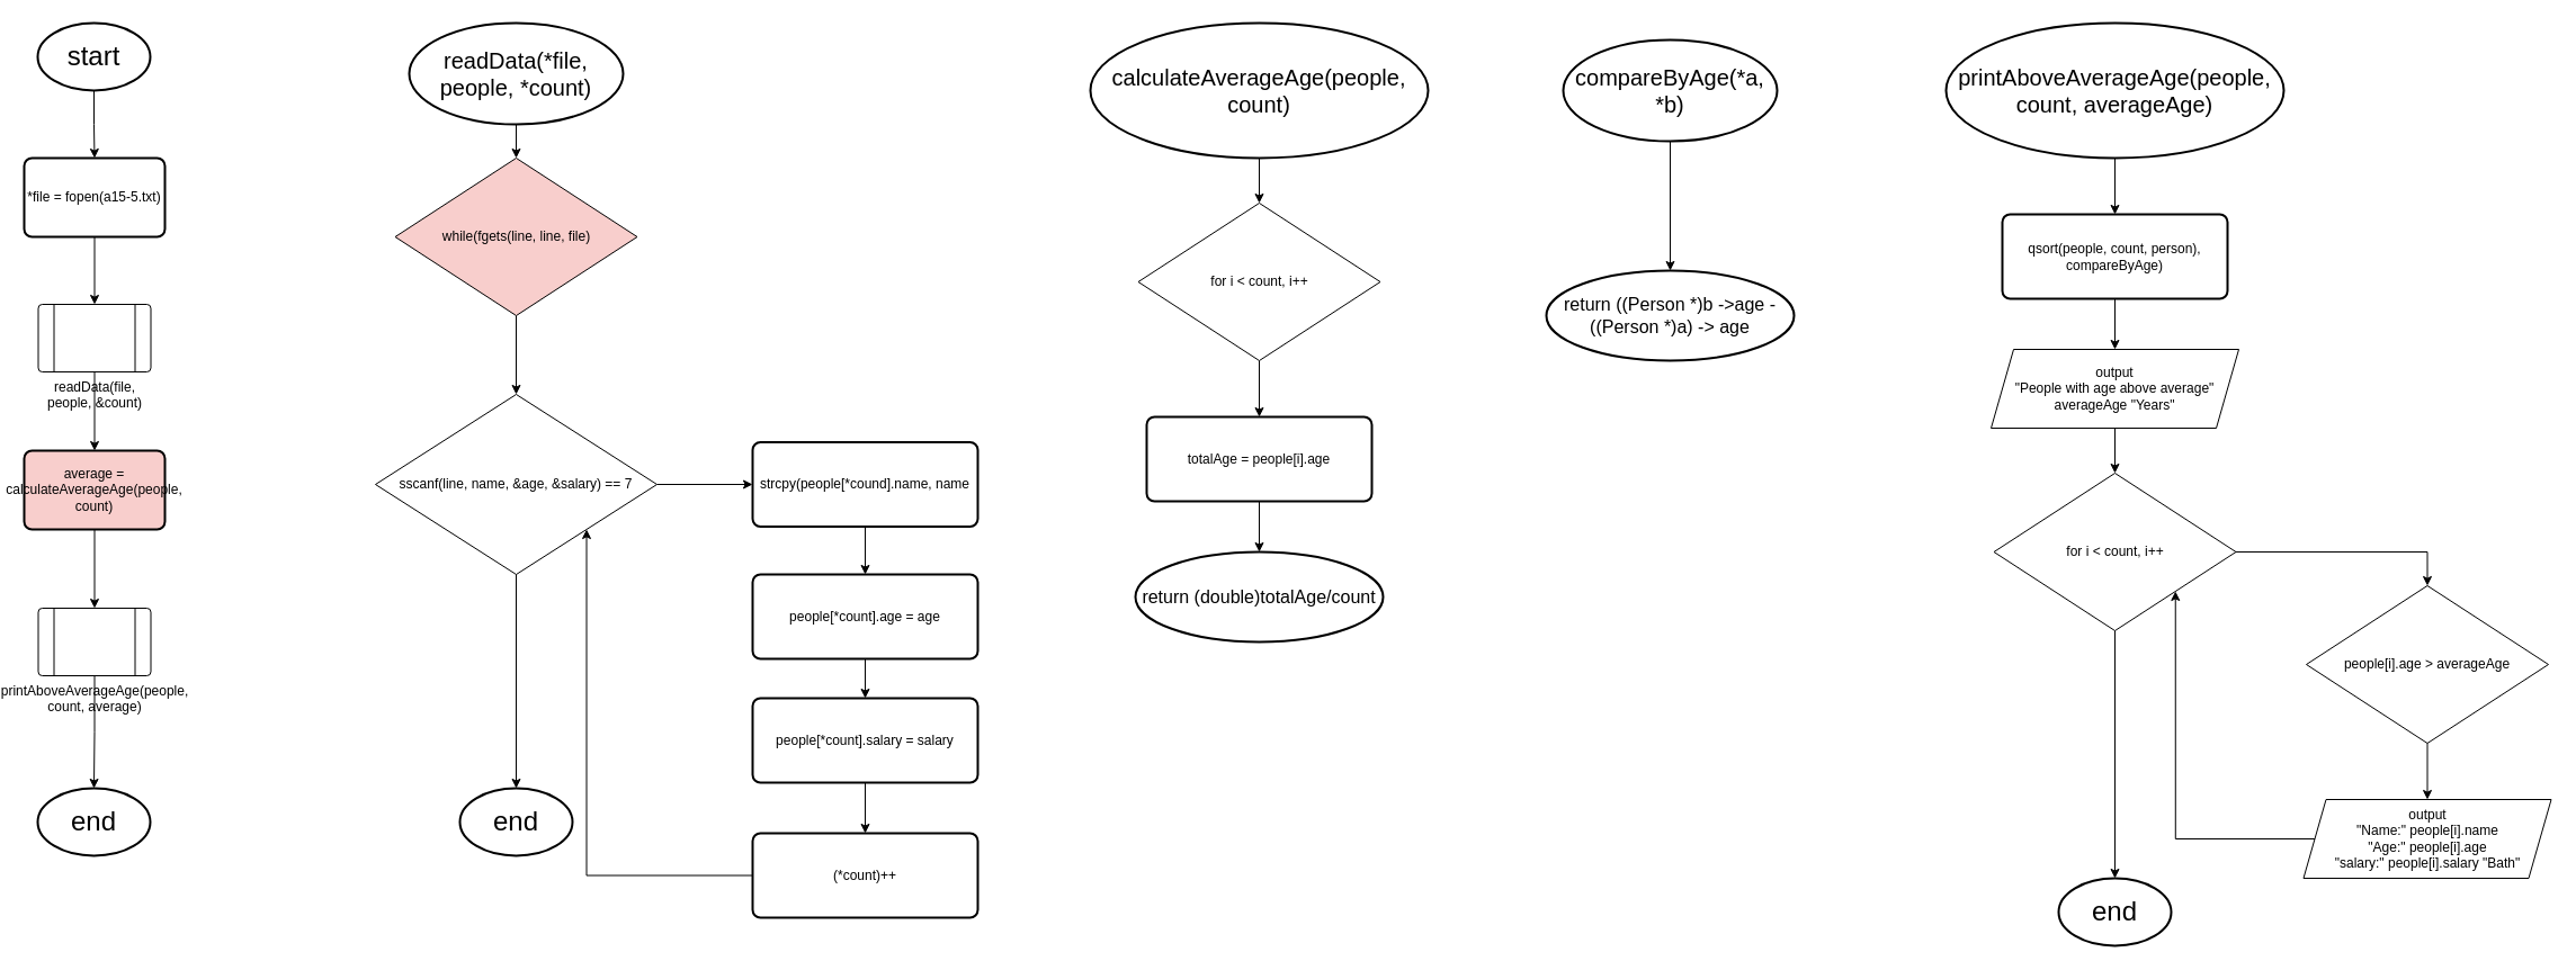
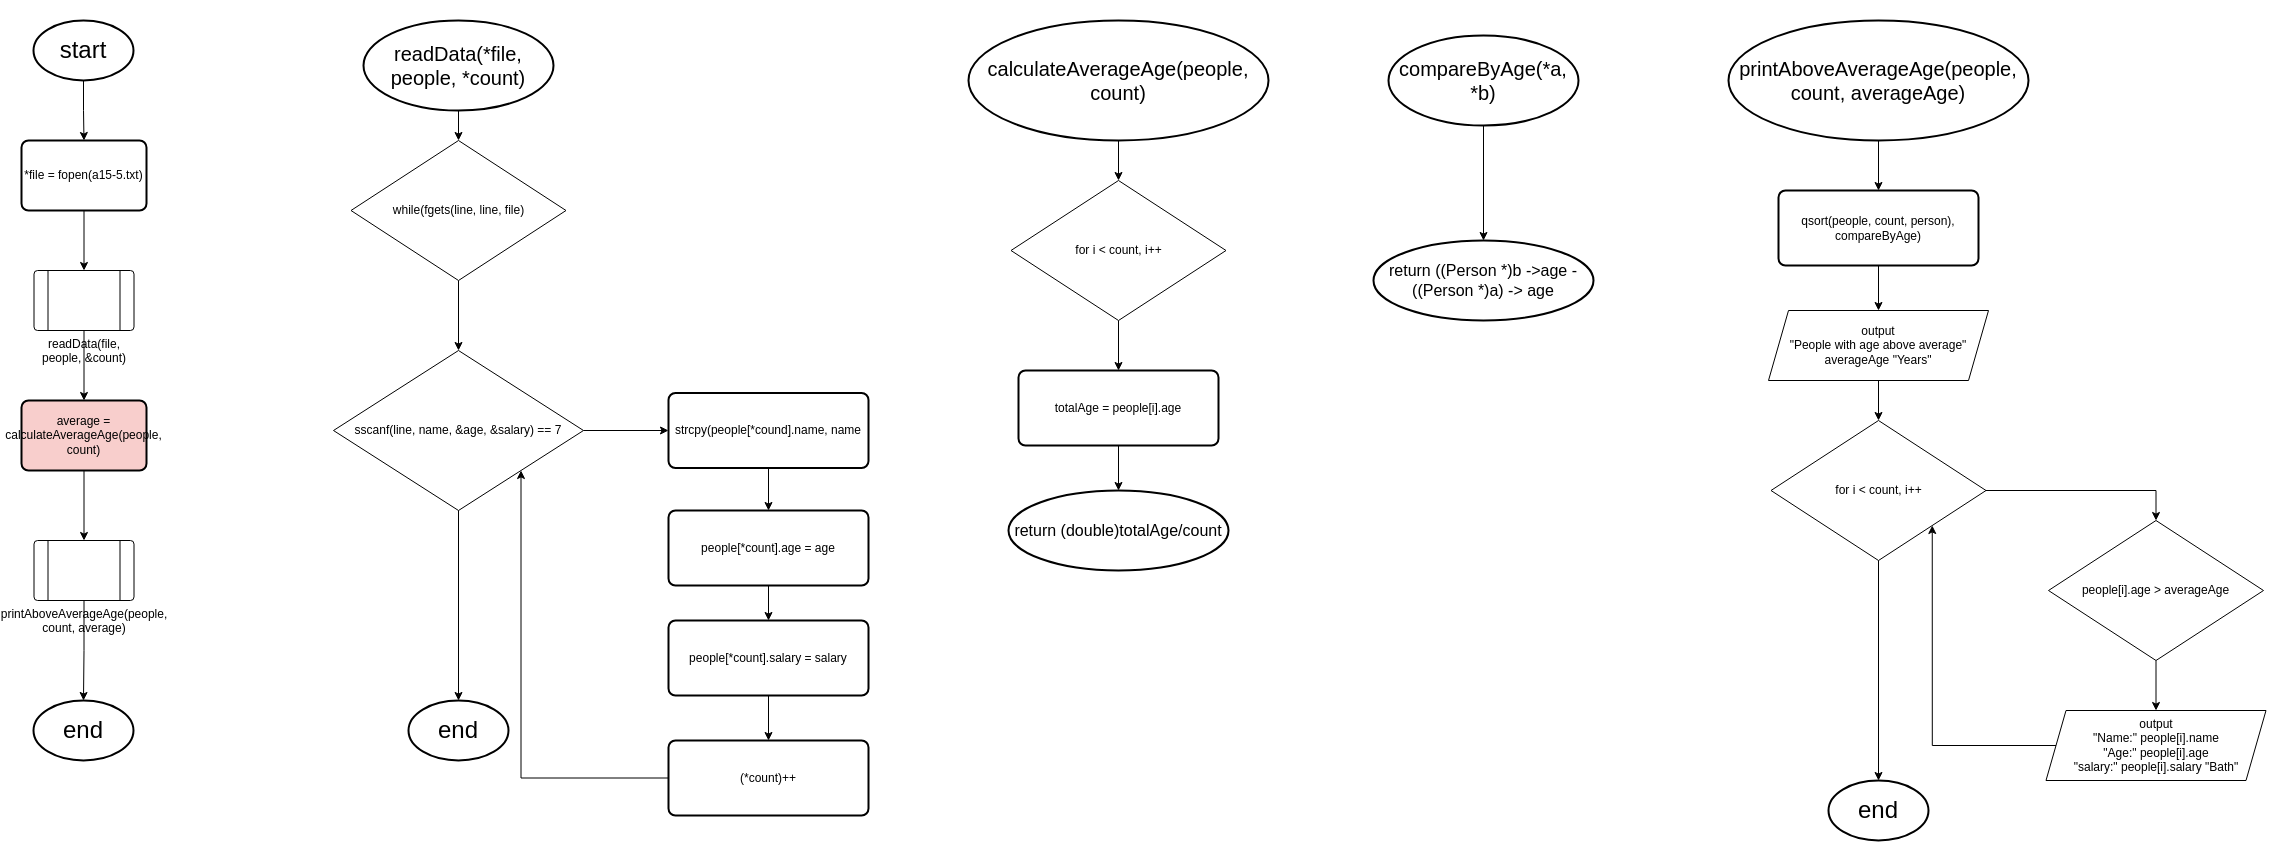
- <mxCell id="17" value="while(fgets(line, line, file)" style="rhombus;whiteSpace=wrap;html=1;fillColor=#f8cecc;" vertex="1" parent="1"><mxGeometry x="349.5" y="140" width="215" height="140" as="geometry" /></mxCell>
+ <mxCell id="17" value="while(fgets(line, line, file)" style="rhombus;whiteSpace=wrap;html=1;" vertex="1" parent="1"><mxGeometry x="349.5" y="140" width="215" height="140" as="geometry" /></mxCell>
